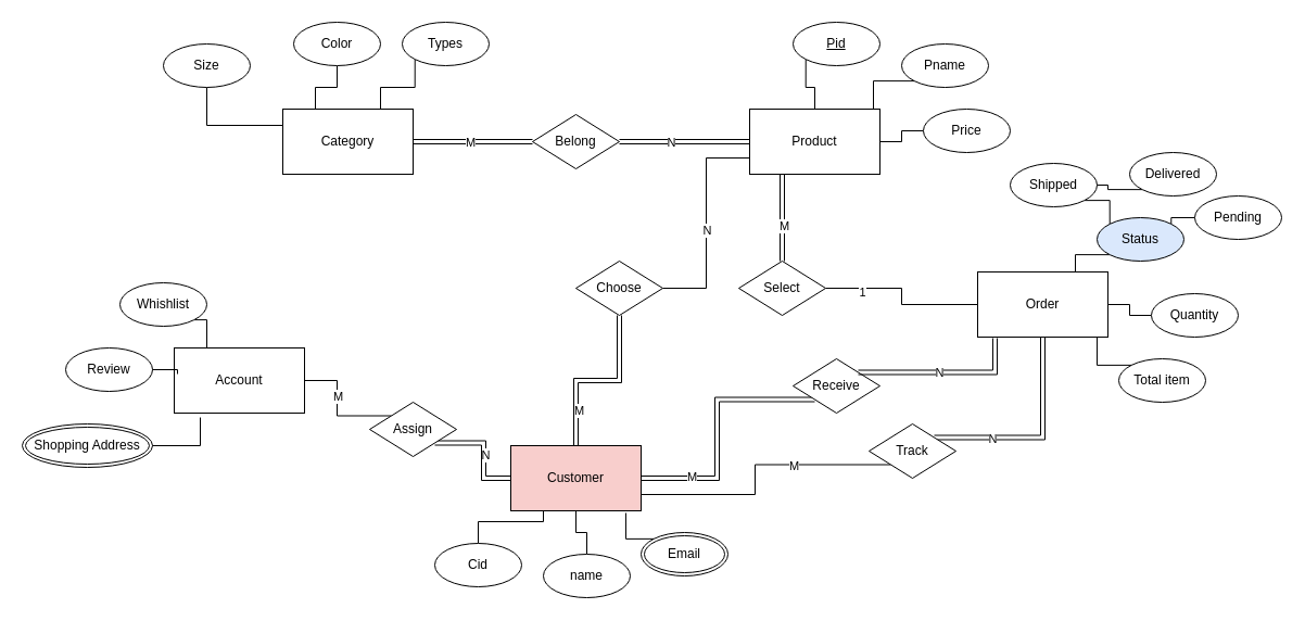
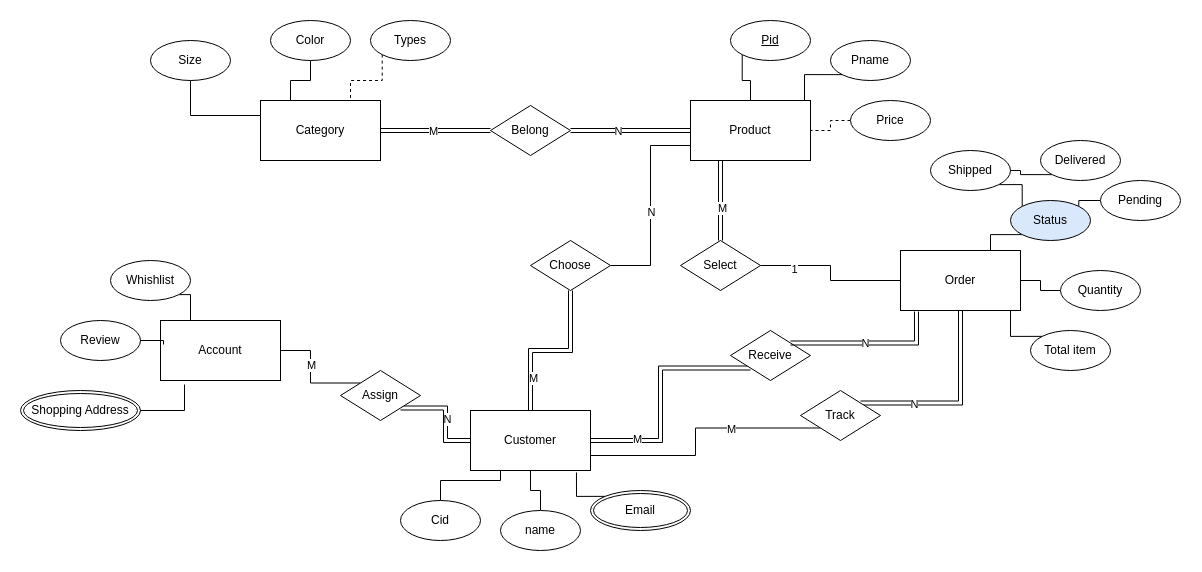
- <mxCell id="13" style="edgeStyle=orthogonalEdgeStyle;rounded=0;orthogonalLoop=1;jettySize=auto;html=1;exitX=0;exitY=1;exitDx=0;exitDy=0;entryX=0.75;entryY=0;entryDx=0;entryDy=0;endArrow=none;startFill=0;" edge="1" parent="1" source="14" target="8"><mxGeometry relative="1" as="geometry" /></mxCell>
+ <mxCell id="13" style="edgeStyle=orthogonalEdgeStyle;rounded=0;orthogonalLoop=1;jettySize=auto;html=1;exitX=0;exitY=1;exitDx=0;exitDy=0;entryX=0.75;entryY=0;entryDx=0;entryDy=0;endArrow=none;startFill=0;dashed=1;" edge="1" parent="1" source="14" target="8"><mxGeometry relative="1" as="geometry" /></mxCell>
- <mxCell id="64" style="edgeStyle=orthogonalEdgeStyle;rounded=0;orthogonalLoop=1;jettySize=auto;html=1;exitX=0;exitY=0.5;exitDx=0;exitDy=0;entryX=1;entryY=0.5;entryDx=0;entryDy=0;endArrow=none;startFill=0;" edge="1" parent="1" source="65" target="3"><mxGeometry relative="1" as="geometry" /></mxCell>
+ <mxCell id="64" style="edgeStyle=orthogonalEdgeStyle;rounded=0;orthogonalLoop=1;jettySize=auto;html=1;exitX=0;exitY=0.5;exitDx=0;exitDy=0;entryX=1;entryY=0.5;entryDx=0;entryDy=0;endArrow=none;startFill=0;dashed=1;" edge="1" parent="1" source="65" target="3"><mxGeometry relative="1" as="geometry" /></mxCell>
- <mxCell id="6" value="Customer" style="rounded=0;whiteSpace=wrap;html=1;fillColor=#f8cecc;" vertex="1" parent="1"><mxGeometry x="470" y="410" width="120" height="60" as="geometry" /></mxCell>
+ <mxCell id="6" value="Customer" style="rounded=0;whiteSpace=wrap;html=1;" vertex="1" parent="1"><mxGeometry x="470" y="410" width="120" height="60" as="geometry" /></mxCell>
- <mxCell id="69" value="Email" style="ellipse;shape=doubleEllipse;margin=3;whiteSpace=wrap;html=1;align=center;" vertex="1" parent="1"><mxGeometry x="590" y="490" width="80" height="40" as="geometry" /></mxCell>
+ <mxCell id="69" value="Email" style="ellipse;shape=doubleEllipse;margin=3;whiteSpace=wrap;html=1;align=center;" vertex="1" parent="1"><mxGeometry x="590" y="490" width="100" height="40" as="geometry" /></mxCell>
